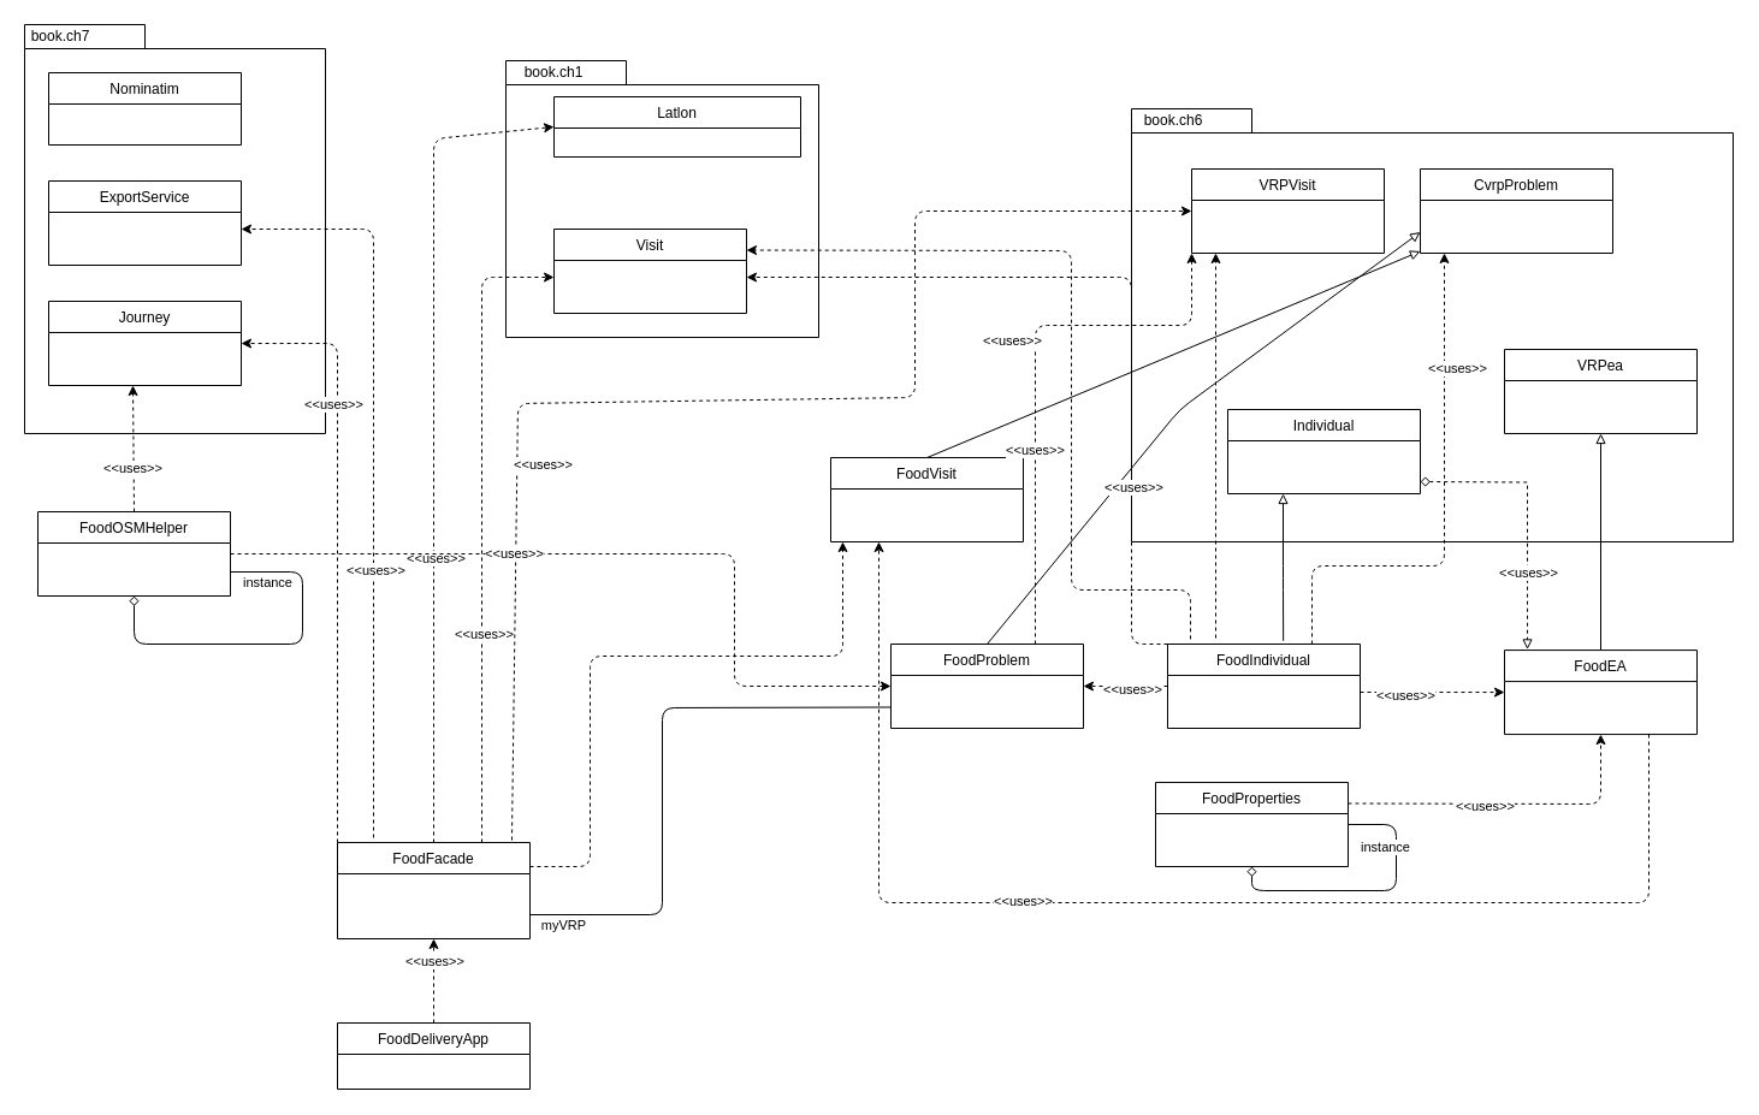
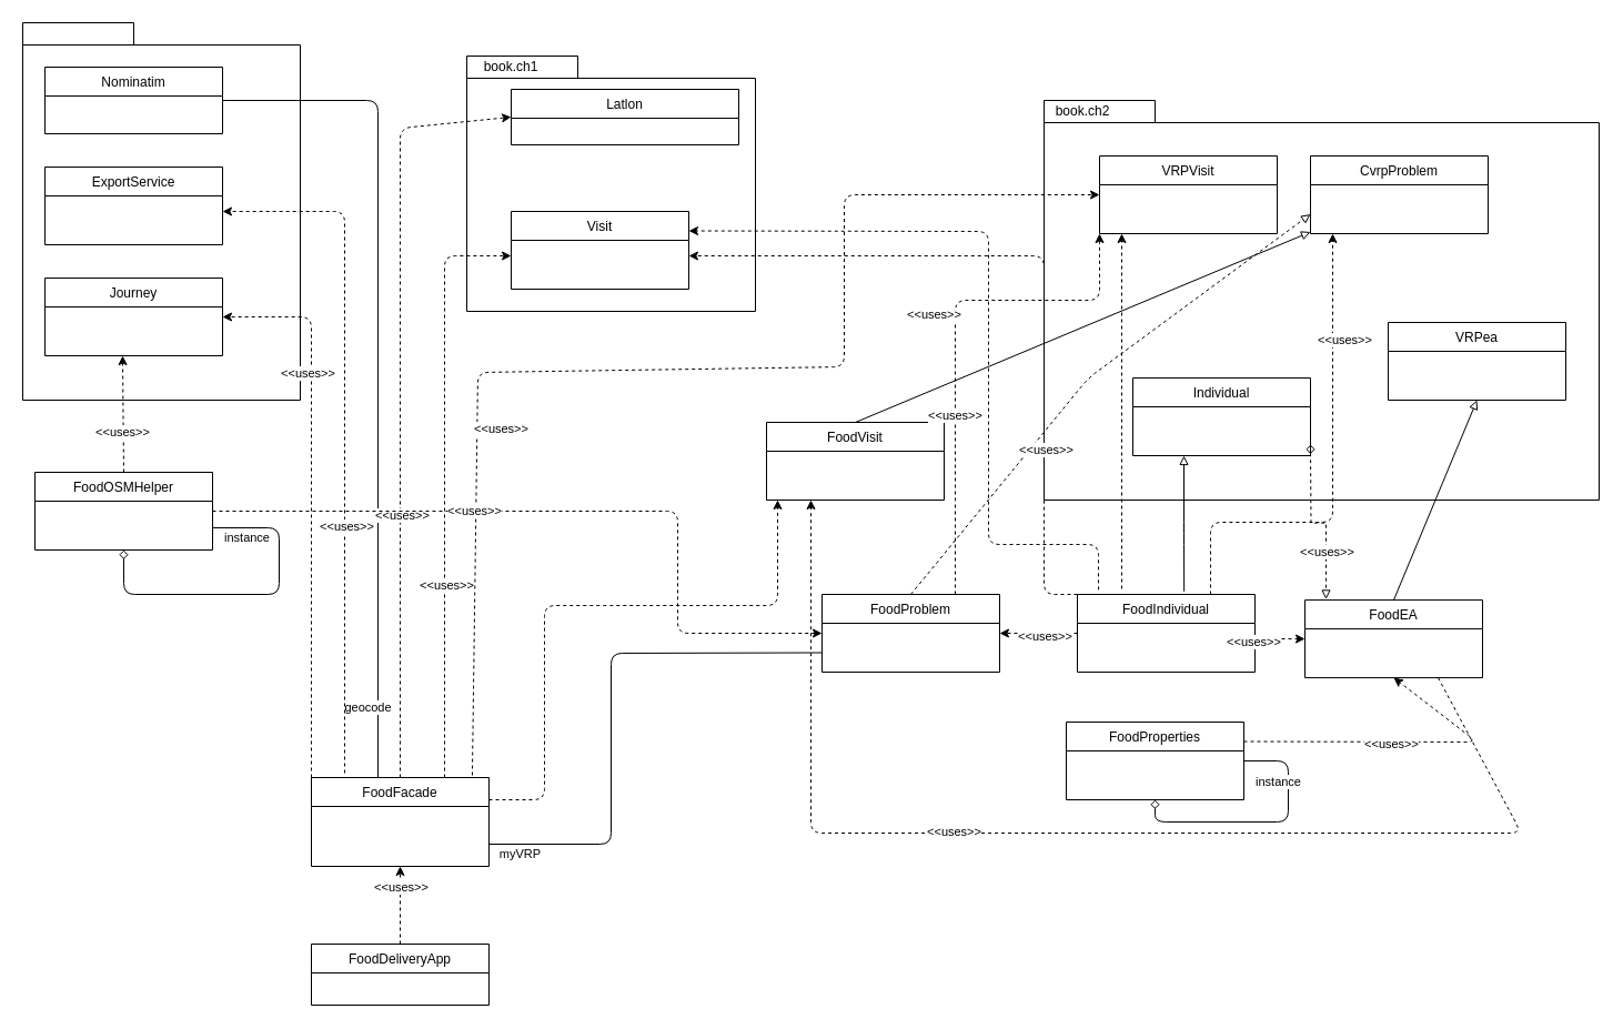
- <mxCell id="71" value="book.ch7" style="text;html=1;strokeColor=none;fillColor=none;align=center;verticalAlign=middle;whiteSpace=wrap;rounded=0;" vertex="1" parent="1"><mxGeometry x="30" y="20" width="40" height="20" as="geometry" /></mxCell>
- <mxCell id="72" value="book.ch6" style="text;html=1;strokeColor=none;fillColor=none;align=center;verticalAlign=middle;whiteSpace=wrap;rounded=0;" vertex="1" parent="1"><mxGeometry x="900" y="90" width="150" height="20" as="geometry" /></mxCell>
+ <mxCell id="72" value="book.ch2" style="text;html=1;strokeColor=none;fillColor=none;align=center;verticalAlign=middle;whiteSpace=wrap;rounded=0;" vertex="1" parent="1"><mxGeometry x="900" y="90" width="150" height="20" as="geometry" /></mxCell>
+ <mxCell id="21" value="" style="endArrow=none;html=1;entryX=1;entryY=0.5;entryDx=0;entryDy=0;exitX=0.375;exitY=0;exitDx=0;exitDy=0;exitPerimeter=0;" edge="1" parent="1" source="7" target="18"><mxGeometry width="50" height="50" relative="1" as="geometry"><mxPoint x="580" y="565" as="sourcePoint" /><mxPoint x="910" y="300" as="targetPoint" /><Array as="points"><mxPoint x="340" y="90" /></Array></mxGeometry></mxCell>
+ <mxCell id="22" value="geocode" style="edgeLabel;html=1;align=center;verticalAlign=middle;resizable=0;points=[];" vertex="1" connectable="0" parent="21"><mxGeometry x="-0.722" y="-3" relative="1" as="geometry"><mxPoint x="-13" y="40" as="offset" /></mxGeometry></mxCell>
- <mxCell id="34" value="" style="endArrow=block;html=1;entryX=0;entryY=0.75;entryDx=0;entryDy=0;endFill=0;exitX=0.5;exitY=0;exitDx=0;exitDy=0;" edge="1" parent="1" source="9" target="33"><mxGeometry width="50" height="50" relative="1" as="geometry"><mxPoint x="470" y="420" as="sourcePoint" /><mxPoint x="510" y="380" as="targetPoint" /><Array as="points"><mxPoint x="980" y="340" /></Array></mxGeometry></mxCell>
+ <mxCell id="34" value="" style="endArrow=block;html=1;entryX=0;entryY=0.75;entryDx=0;entryDy=0;endFill=0;exitX=0.5;exitY=0;exitDx=0;exitDy=0;dashed=1;" edge="1" parent="1" source="9" target="33"><mxGeometry width="50" height="50" relative="1" as="geometry"><mxPoint x="470" y="420" as="sourcePoint" /><mxPoint x="510" y="380" as="targetPoint" /><Array as="points"><mxPoint x="980" y="340" /></Array></mxGeometry></mxCell>
- <mxCell id="5" value="FoodEA" style="swimlane;fontStyle=0;align=center;verticalAlign=top;childLayout=stackLayout;horizontal=1;startSize=26;horizontalStack=0;resizeParent=1;resizeLast=0;collapsible=1;marginBottom=0;rounded=0;shadow=0;strokeWidth=1;" parent="1" vertex="1"><mxGeometry x="1250" y="540.07" width="160" height="70" as="geometry"><mxRectangle x="230" y="140" width="160" height="26" as="alternateBounds" /></mxGeometry></mxCell>
+ <mxCell id="5" value="FoodEA" style="swimlane;fontStyle=0;align=center;verticalAlign=top;childLayout=stackLayout;horizontal=1;startSize=26;horizontalStack=0;resizeParent=1;resizeLast=0;collapsible=1;marginBottom=0;rounded=0;shadow=0;strokeWidth=1;" parent="1" vertex="1"><mxGeometry x="1175" y="540.07" width="160" height="70" as="geometry"><mxRectangle x="230" y="140" width="160" height="26" as="alternateBounds" /></mxGeometry></mxCell>
